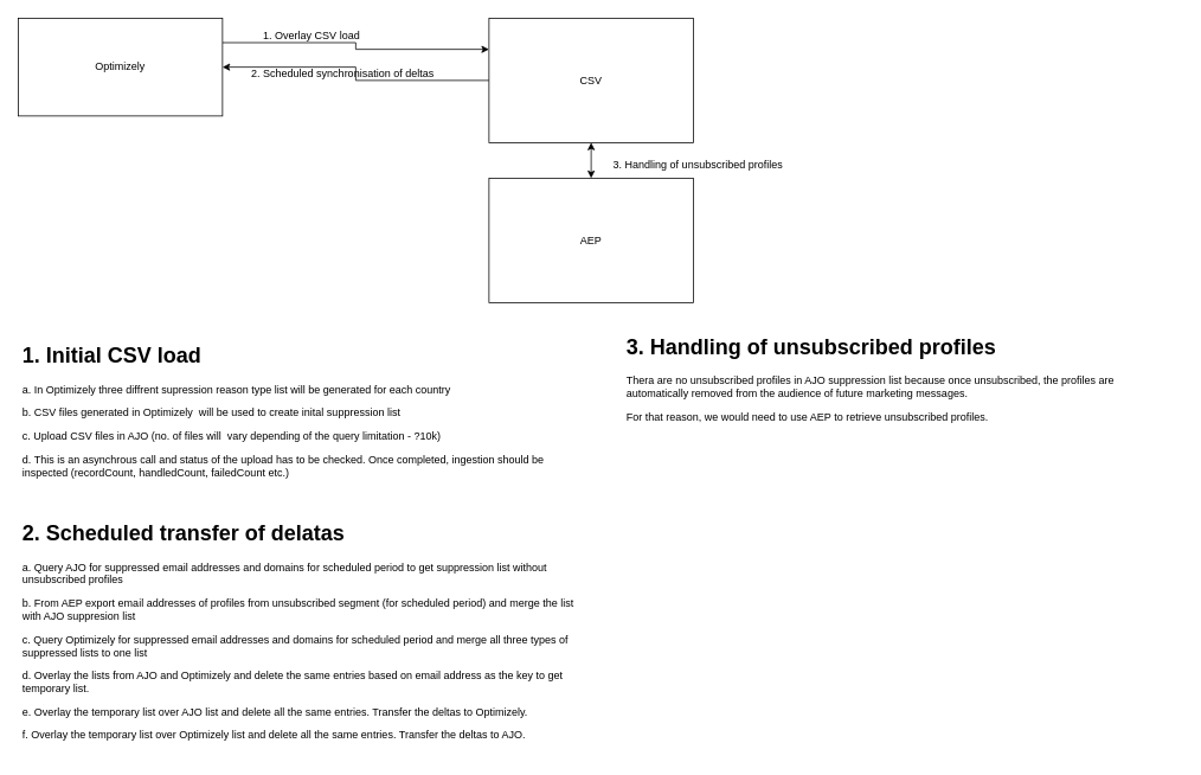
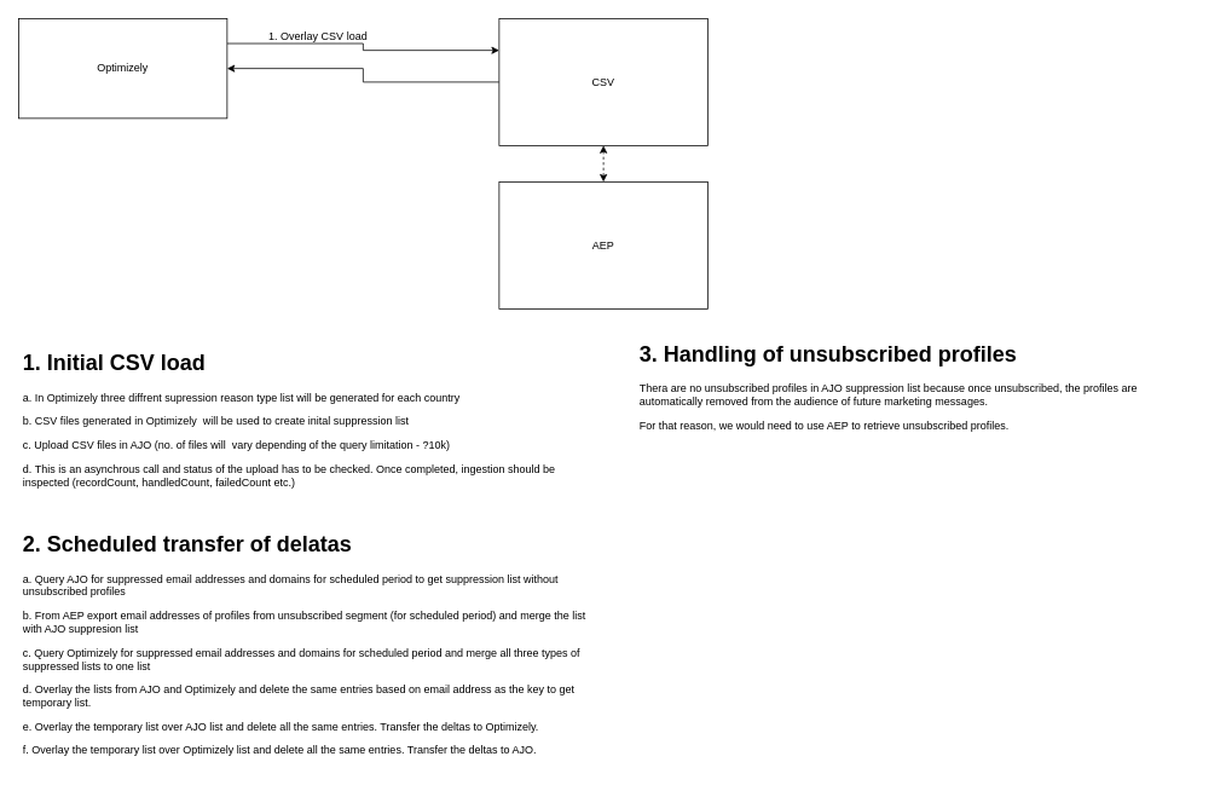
- <mxCell id="9" value="2. Scheduled synchronisation of deltas" style="text;html=1;align=center;verticalAlign=middle;resizable=0;points=[];autosize=1;strokeColor=none;fillColor=none;" vertex="1" parent="1"><mxGeometry x="270" y="67" width="230" height="30" as="geometry" /></mxCell>
- <mxCell id="3" style="edgeStyle=orthogonalEdgeStyle;rounded=0;orthogonalLoop=1;jettySize=auto;html=1;exitX=0.5;exitY=1;exitDx=0;exitDy=0;entryX=0.5;entryY=0;entryDx=0;entryDy=0;endArrow=classic;endFill=1;startArrow=classic;startFill=1;" edge="1" parent="1" source="4" target="8"><mxGeometry relative="1" as="geometry" /></mxCell>
+ <mxCell id="3" style="edgeStyle=orthogonalEdgeStyle;rounded=0;orthogonalLoop=1;jettySize=auto;html=1;exitX=0.5;exitY=1;exitDx=0;exitDy=0;entryX=0.5;entryY=0;entryDx=0;entryDy=0;endArrow=classic;endFill=1;startArrow=classic;startFill=1;dashed=1;" edge="1" parent="1" source="4" target="8"><mxGeometry relative="1" as="geometry" /></mxCell>
- <mxCell id="10" value="3. Handling of unsubscribed profiles" style="text;html=1;align=center;verticalAlign=middle;resizable=0;points=[];autosize=1;strokeColor=none;fillColor=none;" vertex="1" parent="1"><mxGeometry x="680" y="170" width="210" height="30" as="geometry" /></mxCell>
